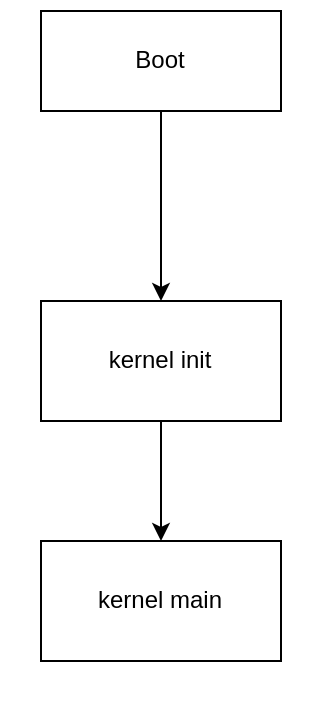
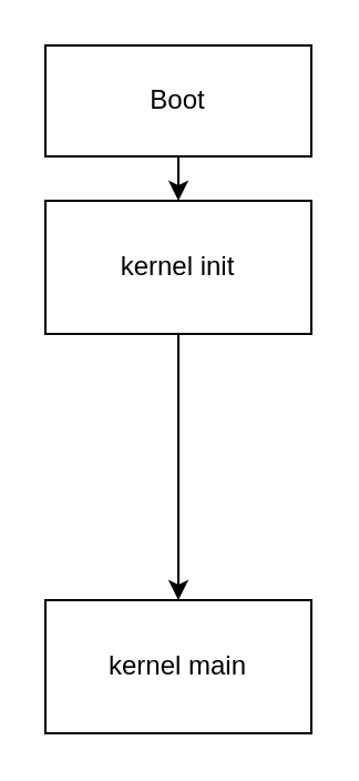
- <mxCell id="3" value="Boot" style="rounded=0;whiteSpace=wrap;html=1;" parent="1" vertex="1"><mxGeometry x="20" y="5" width="120" height="50" as="geometry" /></mxCell>
+ <mxCell id="3" value="Boot" style="rounded=0;whiteSpace=wrap;html=1;" parent="1" vertex="1"><mxGeometry x="20" y="20" width="120" height="50" as="geometry" /></mxCell>
- <mxCell id="5" value="kernel init" style="rounded=0;whiteSpace=wrap;html=1;" parent="1" vertex="1"><mxGeometry x="20" y="150" width="120" height="60" as="geometry" /></mxCell>
+ <mxCell id="5" value="kernel init" style="rounded=0;whiteSpace=wrap;html=1;" parent="1" vertex="1"><mxGeometry x="20" y="90" width="120" height="60" as="geometry" /></mxCell>
